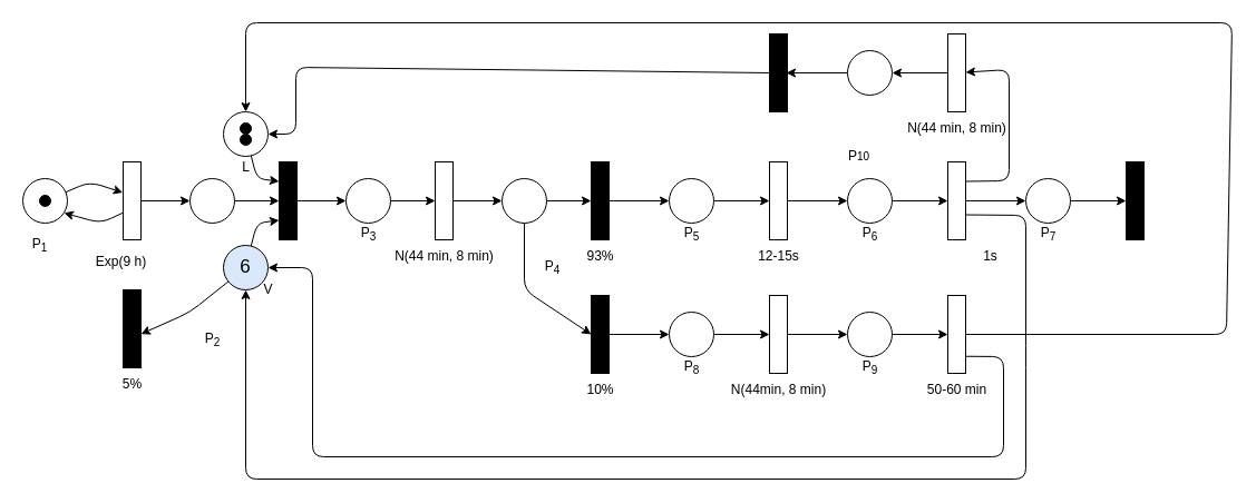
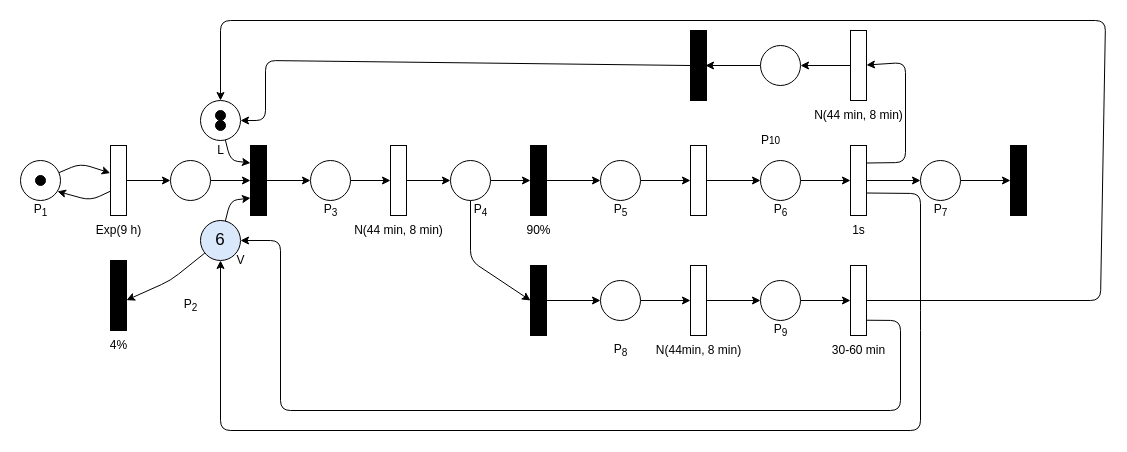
- <mxCell id="64" value="P&lt;sub&gt;1&lt;/sub&gt;" style="text;html=1;align=center;verticalAlign=middle;resizable=0;points=[];autosize=1;strokeColor=none;fillColor=none;" parent="1" vertex="1"><mxGeometry x="20" y="210" width="30" height="20" as="geometry" /></mxCell>
+ <mxCell id="64" value="P&lt;sub&gt;1&lt;/sub&gt;" style="text;html=1;align=center;verticalAlign=middle;resizable=0;points=[];autosize=1;strokeColor=none;fillColor=none;" parent="1" vertex="1"><mxGeometry x="25" y="200" width="30" height="20" as="geometry" /></mxCell>
- <mxCell id="31" value="93%" style="text;html=1;align=center;verticalAlign=middle;resizable=0;points=[];autosize=1;strokeColor=none;fillColor=none;" parent="1" vertex="1"><mxGeometry x="518" y="220" width="40" height="20" as="geometry" /></mxCell>
+ <mxCell id="31" value="90%" style="text;html=1;align=center;verticalAlign=middle;resizable=0;points=[];autosize=1;strokeColor=none;fillColor=none;" parent="1" vertex="1"><mxGeometry x="518" y="220" width="40" height="20" as="geometry" /></mxCell>
- <mxCell id="27" value="12-15s" style="text;html=1;align=center;verticalAlign=middle;resizable=0;points=[];autosize=1;strokeColor=none;fillColor=none;" parent="1" vertex="1"><mxGeometry x="673" y="220" width="50" height="20" as="geometry" /></mxCell>
- <mxCell id="52" value="1s" style="text;html=1;align=center;verticalAlign=middle;resizable=0;points=[];autosize=1;strokeColor=none;fillColor=none;" parent="1" vertex="1"><mxGeometry x="873" y="220" width="30" height="20" as="geometry" /></mxCell>
+ <mxCell id="52" value="1s" style="text;html=1;align=center;verticalAlign=middle;resizable=0;points=[];autosize=1;strokeColor=none;fillColor=none;" parent="1" vertex="1"><mxGeometry x="843" y="220" width="30" height="20" as="geometry" /></mxCell>
- <mxCell id="7" value="Exp(9 h)" style="text;html=1;align=center;verticalAlign=middle;resizable=0;points=[];autosize=1;strokeColor=none;fillColor=none;" parent="1" vertex="1"><mxGeometry x="78" y="225" width="60" height="20" as="geometry" /></mxCell>
+ <mxCell id="7" value="Exp(9 h)" style="text;html=1;align=center;verticalAlign=middle;resizable=0;points=[];autosize=1;strokeColor=none;fillColor=none;" parent="1" vertex="1"><mxGeometry x="88" y="220" width="60" height="20" as="geometry" /></mxCell>
- <mxCell id="67" value="P&lt;sub&gt;4&lt;/sub&gt;" style="text;html=1;align=center;verticalAlign=middle;resizable=0;points=[];autosize=1;strokeColor=none;fillColor=none;" parent="1" vertex="1"><mxGeometry x="480" y="230" width="30" height="20" as="geometry" /></mxCell>
+ <mxCell id="67" value="P&lt;sub&gt;4&lt;/sub&gt;" style="text;html=1;align=center;verticalAlign=middle;resizable=0;points=[];autosize=1;strokeColor=none;fillColor=none;" parent="1" vertex="1"><mxGeometry x="465" y="200" width="30" height="20" as="geometry" /></mxCell>
- <mxCell id="71" value="P&lt;sub&gt;8&lt;/sub&gt;" style="text;html=1;align=center;verticalAlign=middle;resizable=0;points=[];autosize=1;strokeColor=none;fillColor=none;" parent="1" vertex="1"><mxGeometry x="605" y="320" width="30" height="20" as="geometry" /></mxCell>
+ <mxCell id="71" value="P&lt;sub&gt;8&lt;/sub&gt;" style="text;html=1;align=center;verticalAlign=middle;resizable=0;points=[];autosize=1;strokeColor=none;fillColor=none;" parent="1" vertex="1"><mxGeometry x="605" y="340" width="30" height="20" as="geometry" /></mxCell>
- <mxCell id="58" value="5%" style="text;html=1;align=center;verticalAlign=middle;resizable=0;points=[];autosize=1;strokeColor=none;fillColor=none;" parent="1" vertex="1"><mxGeometry x="103" y="335" width="30" height="20" as="geometry" /></mxCell>
+ <mxCell id="58" value="4%" style="text;html=1;align=center;verticalAlign=middle;resizable=0;points=[];autosize=1;strokeColor=none;fillColor=none;" parent="1" vertex="1"><mxGeometry x="103" y="335" width="30" height="20" as="geometry" /></mxCell>
- <mxCell id="32" value="10%" style="text;html=1;align=center;verticalAlign=middle;resizable=0;points=[];autosize=1;strokeColor=none;fillColor=none;" parent="1" vertex="1"><mxGeometry x="518" y="340" width="40" height="20" as="geometry" /></mxCell>
- <mxCell id="53" value="50-60 min" style="text;html=1;align=center;verticalAlign=middle;resizable=0;points=[];autosize=1;strokeColor=none;fillColor=none;" parent="1" vertex="1"><mxGeometry x="823" y="340" width="70" height="20" as="geometry" /></mxCell>
+ <mxCell id="53" value="30-60 min" style="text;html=1;align=center;verticalAlign=middle;resizable=0;points=[];autosize=1;strokeColor=none;fillColor=none;" parent="1" vertex="1"><mxGeometry x="823" y="340" width="70" height="20" as="geometry" /></mxCell>
